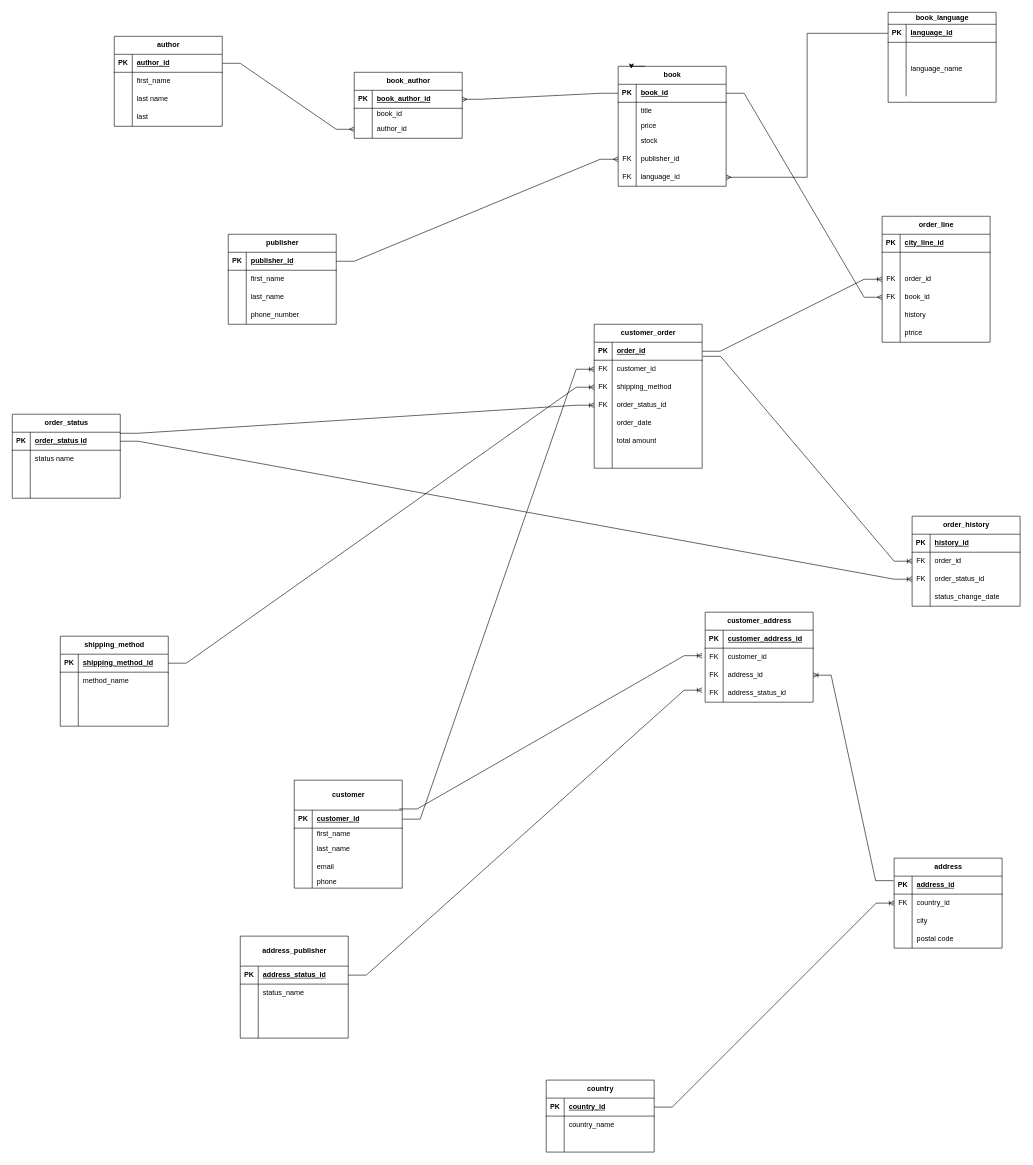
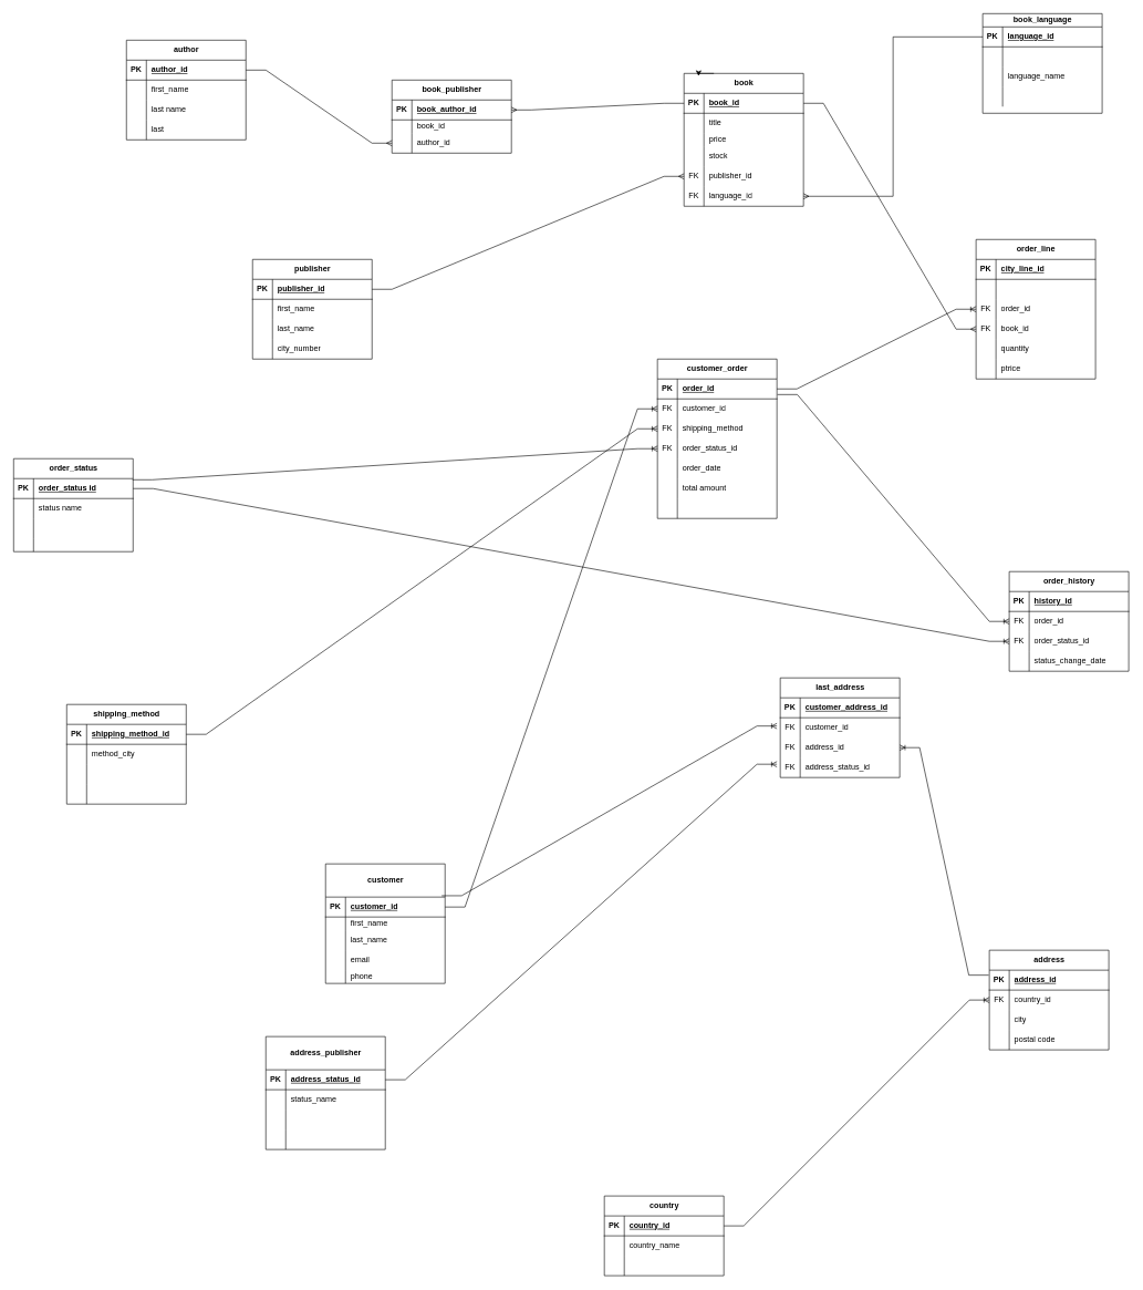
- <mxCell id="41" value="book_author" style="shape=table;startSize=30;container=1;collapsible=1;childLayout=tableLayout;fixedRows=1;rowLines=0;fontStyle=1;align=center;resizeLast=1;html=1;" vertex="1" parent="1"><mxGeometry x="590" y="120" width="180" height="110" as="geometry" /></mxCell>
+ <mxCell id="41" value="book_publisher" style="shape=table;startSize=30;container=1;collapsible=1;childLayout=tableLayout;fixedRows=1;rowLines=0;fontStyle=1;align=center;resizeLast=1;html=1;" vertex="1" parent="1"><mxGeometry x="590" y="120" width="180" height="110" as="geometry" /></mxCell>
- <mxCell id="27" value="phone_number" style="shape=partialRectangle;connectable=0;fillColor=none;top=0;left=0;bottom=0;right=0;align=left;spacingLeft=6;overflow=hidden;whiteSpace=wrap;html=1;" vertex="1" parent="25"><mxGeometry x="30" width="150" height="30" as="geometry"><mxRectangle width="150" height="30" as="alternateBounds" /></mxGeometry></mxCell>
+ <mxCell id="27" value="city_number" style="shape=partialRectangle;connectable=0;fillColor=none;top=0;left=0;bottom=0;right=0;align=left;spacingLeft=6;overflow=hidden;whiteSpace=wrap;html=1;" vertex="1" parent="25"><mxGeometry x="30" width="150" height="30" as="geometry"><mxRectangle width="150" height="30" as="alternateBounds" /></mxGeometry></mxCell>
- <mxCell id="111" value="history" style="shape=partialRectangle;connectable=0;fillColor=none;top=0;left=0;bottom=0;right=0;align=left;spacingLeft=6;overflow=hidden;whiteSpace=wrap;html=1;" vertex="1" parent="109"><mxGeometry x="30" width="150" height="30" as="geometry"><mxRectangle width="150" height="30" as="alternateBounds" /></mxGeometry></mxCell>
+ <mxCell id="111" value="quantity" style="shape=partialRectangle;connectable=0;fillColor=none;top=0;left=0;bottom=0;right=0;align=left;spacingLeft=6;overflow=hidden;whiteSpace=wrap;html=1;" vertex="1" parent="109"><mxGeometry x="30" width="150" height="30" as="geometry"><mxRectangle width="150" height="30" as="alternateBounds" /></mxGeometry></mxCell>
- <mxCell id="153" value="customer_address" style="shape=table;startSize=30;container=1;collapsible=1;childLayout=tableLayout;fixedRows=1;rowLines=0;fontStyle=1;align=center;resizeLast=1;html=1;" vertex="1" parent="1"><mxGeometry x="1175" y="1020" width="180" height="150" as="geometry" /></mxCell>
+ <mxCell id="153" value="last_address" style="shape=table;startSize=30;container=1;collapsible=1;childLayout=tableLayout;fixedRows=1;rowLines=0;fontStyle=1;align=center;resizeLast=1;html=1;" vertex="1" parent="1"><mxGeometry x="1175" y="1020" width="180" height="150" as="geometry" /></mxCell>
- <mxCell id="220" value="method_name" style="shape=partialRectangle;connectable=0;fillColor=none;top=0;left=0;bottom=0;right=0;align=left;spacingLeft=6;overflow=hidden;whiteSpace=wrap;html=1;" vertex="1" parent="218"><mxGeometry x="30" width="150" height="30" as="geometry"><mxRectangle width="150" height="30" as="alternateBounds" /></mxGeometry></mxCell>
+ <mxCell id="220" value="method_city" style="shape=partialRectangle;connectable=0;fillColor=none;top=0;left=0;bottom=0;right=0;align=left;spacingLeft=6;overflow=hidden;whiteSpace=wrap;html=1;" vertex="1" parent="218"><mxGeometry x="30" width="150" height="30" as="geometry"><mxRectangle width="150" height="30" as="alternateBounds" /></mxGeometry></mxCell>
